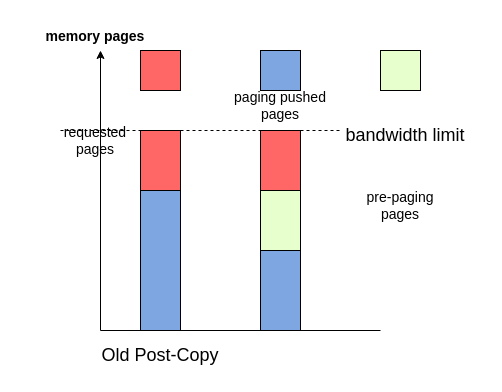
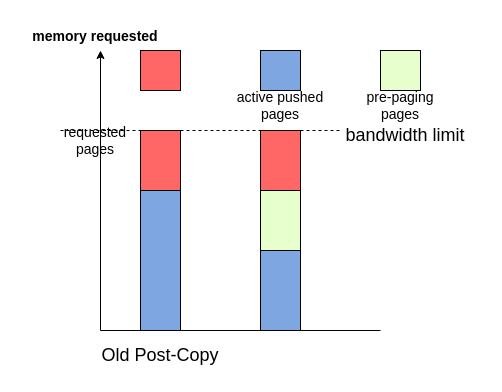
- <mxCell id="12" value="&lt;font style=&quot;font-size: 14px;&quot;&gt;&lt;b&gt;memory pages&lt;/b&gt;&lt;/font&gt;" style="text;html=1;strokeColor=none;fillColor=none;align=center;verticalAlign=middle;whiteSpace=wrap;rounded=0;fontSize=18;" parent="1" vertex="1"><mxGeometry x="20" y="20" width="150" height="30" as="geometry" /></mxCell>
+ <mxCell id="12" value="&lt;font style=&quot;font-size: 14px;&quot;&gt;&lt;b&gt;memory requested&lt;/b&gt;&lt;/font&gt;" style="text;html=1;strokeColor=none;fillColor=none;align=center;verticalAlign=middle;whiteSpace=wrap;rounded=0;fontSize=18;" parent="1" vertex="1"><mxGeometry x="20" y="20" width="150" height="30" as="geometry" /></mxCell>
- <mxCell id="17" value="paging pushed pages" style="text;html=1;strokeColor=none;fillColor=none;align=center;verticalAlign=middle;whiteSpace=wrap;rounded=0;fontSize=14;" parent="1" vertex="1"><mxGeometry x="230" y="90" width="100" height="30" as="geometry" /></mxCell>
+ <mxCell id="17" value="active pushed pages" style="text;html=1;strokeColor=none;fillColor=none;align=center;verticalAlign=middle;whiteSpace=wrap;rounded=0;fontSize=14;" parent="1" vertex="1"><mxGeometry x="230" y="90" width="100" height="30" as="geometry" /></mxCell>
- <mxCell id="18" value="pre-paging pages" style="text;html=1;strokeColor=none;fillColor=none;align=center;verticalAlign=middle;whiteSpace=wrap;rounded=0;fontSize=14;" parent="1" vertex="1"><mxGeometry x="365" y="190" width="70" height="30" as="geometry" /></mxCell>
+ <mxCell id="18" value="pre-paging pages" style="text;html=1;strokeColor=none;fillColor=none;align=center;verticalAlign=middle;whiteSpace=wrap;rounded=0;fontSize=14;" parent="1" vertex="1"><mxGeometry x="365" y="90" width="70" height="30" as="geometry" /></mxCell>
